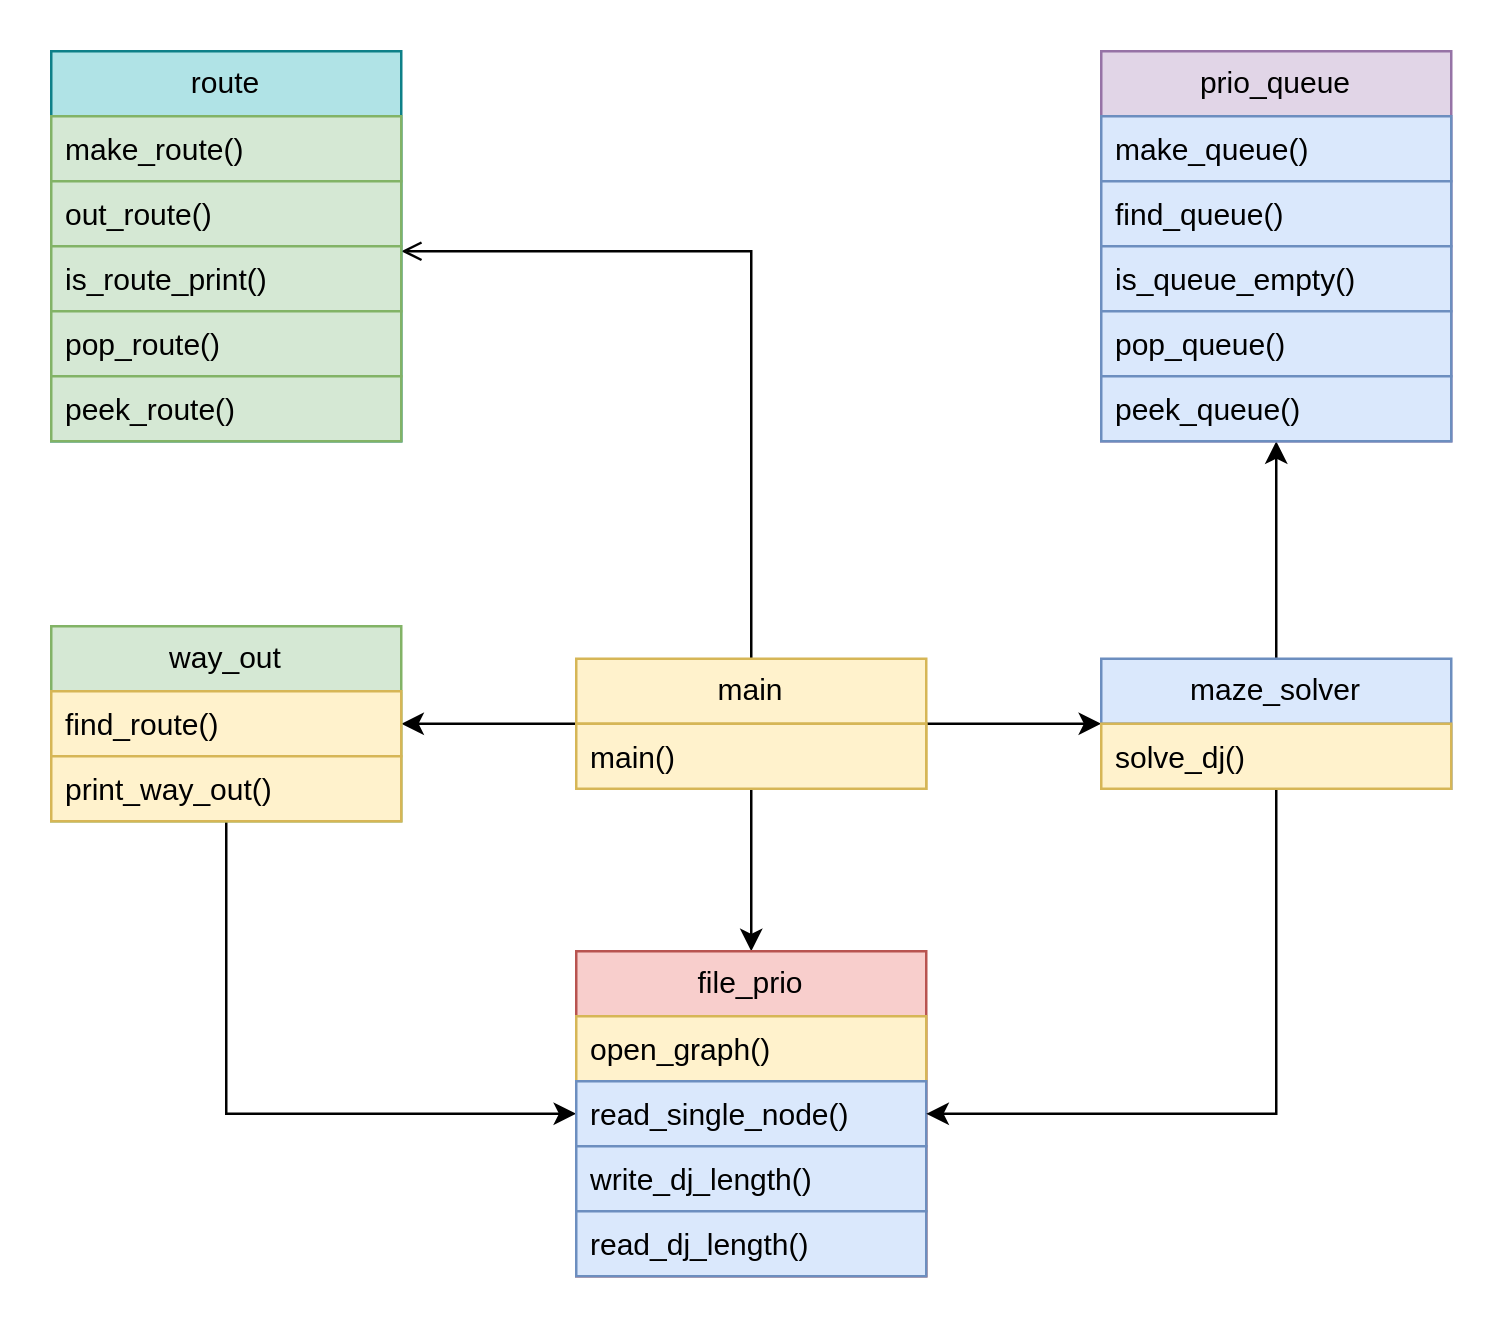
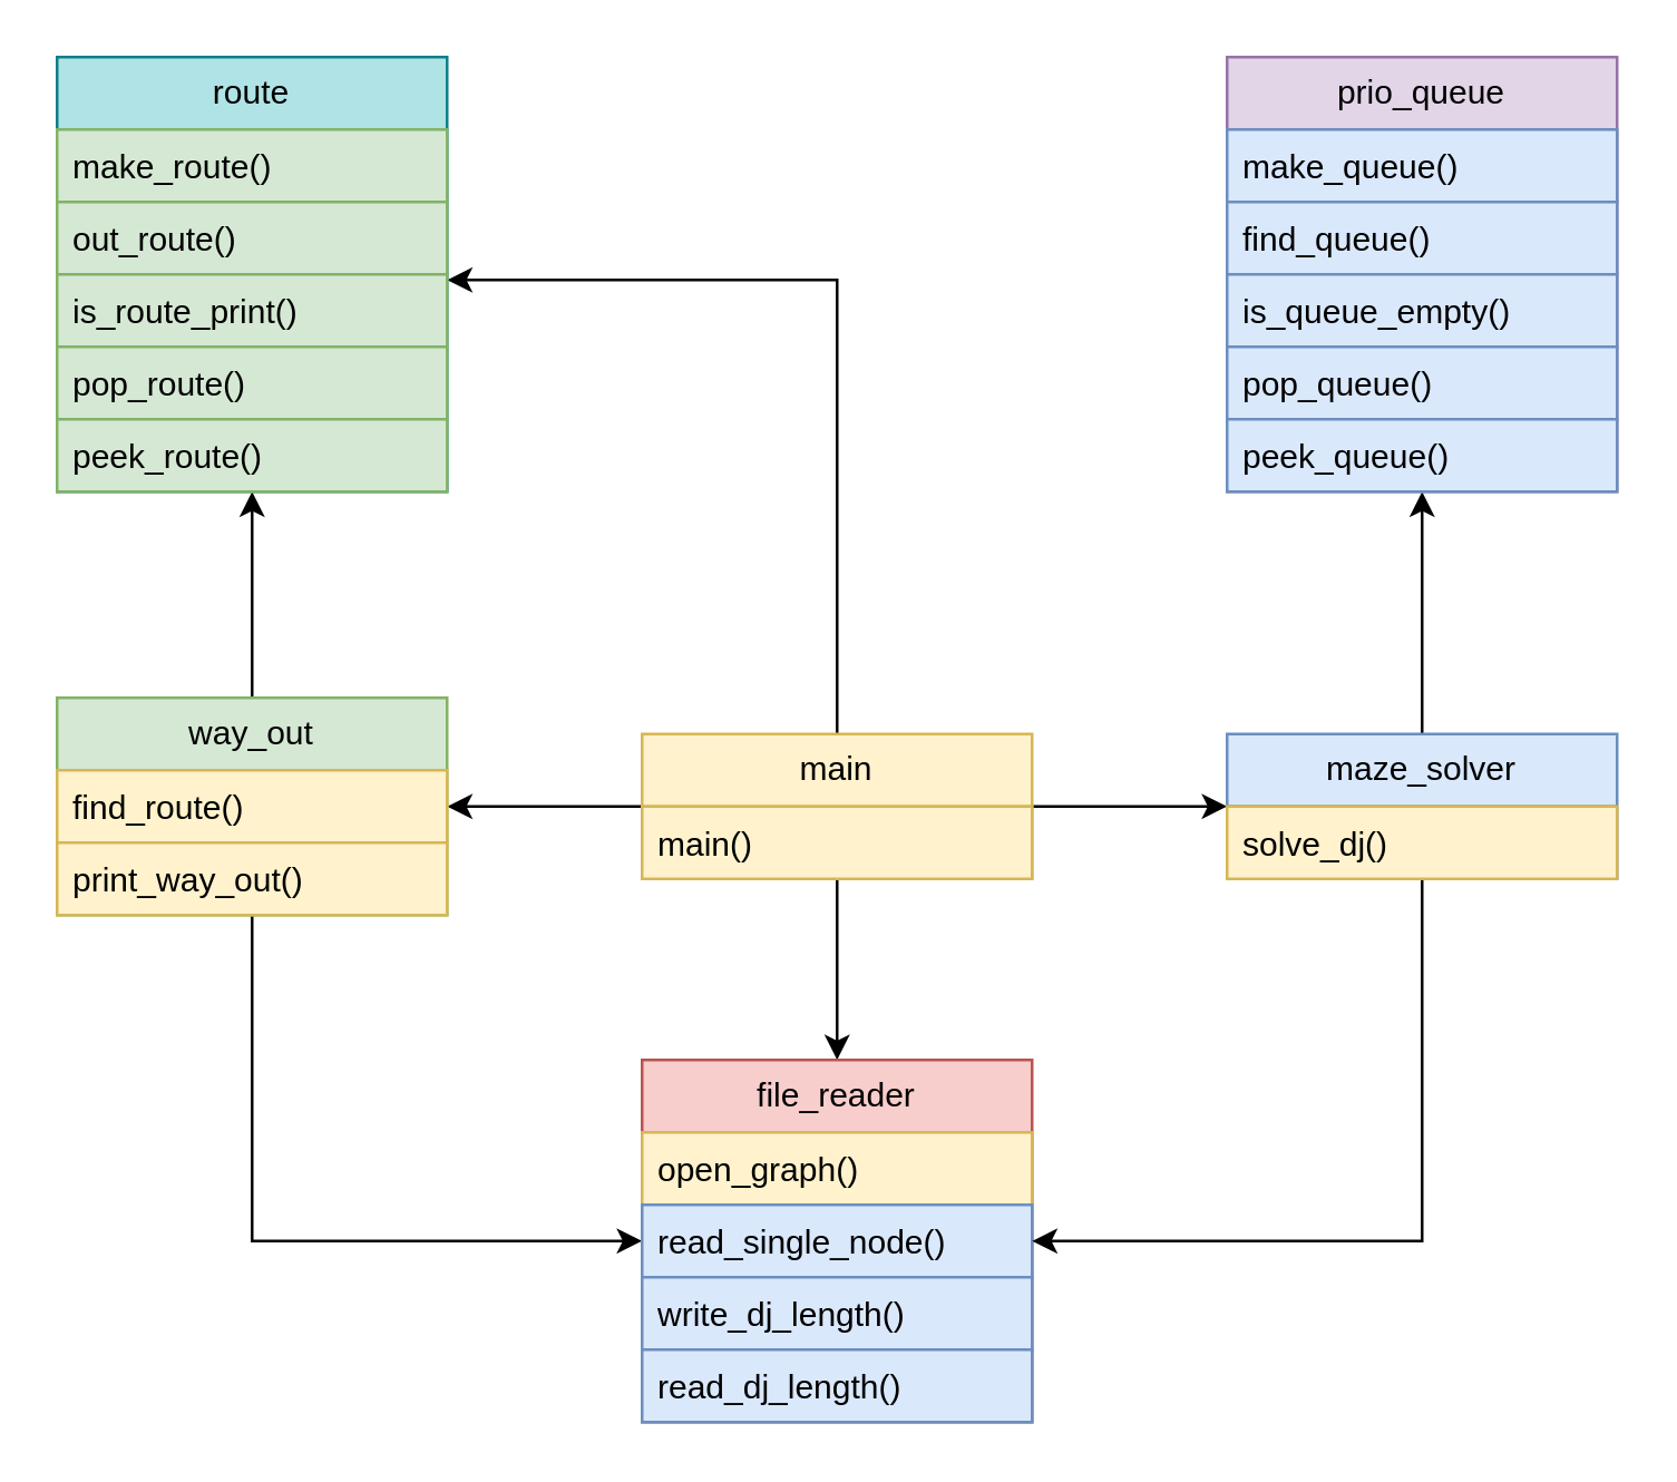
- <mxCell id="4" style="edgeStyle=orthogonalEdgeStyle;rounded=0;orthogonalLoop=1;jettySize=auto;html=1;endArrow=open;" parent="1" source="6" target="16" edge="1"><mxGeometry relative="1" as="geometry"><Array as="points"><mxPoint x="300" y="100" /></Array></mxGeometry></mxCell>
+ <mxCell id="4" style="edgeStyle=orthogonalEdgeStyle;rounded=0;orthogonalLoop=1;jettySize=auto;html=1;" parent="1" source="6" target="16" edge="1"><mxGeometry relative="1" as="geometry"><Array as="points"><mxPoint x="300" y="100" /></Array></mxGeometry></mxCell>
+ <mxCell id="8" style="edgeStyle=orthogonalEdgeStyle;rounded=0;orthogonalLoop=1;jettySize=auto;html=1;" parent="1" source="10" target="13" edge="1"><mxGeometry relative="1" as="geometry" /></mxCell>
- <mxCell id="19" value="file_prio" style="swimlane;fontStyle=0;childLayout=stackLayout;horizontal=1;startSize=26;fillColor=#f8cecc;horizontalStack=0;resizeParent=1;resizeParentMax=0;resizeLast=0;collapsible=1;marginBottom=0;whiteSpace=wrap;html=1;strokeColor=#b85450;" parent="1" vertex="1"><mxGeometry x="230" y="380" width="140" height="130" as="geometry" /></mxCell>
+ <mxCell id="19" value="file_reader" style="swimlane;fontStyle=0;childLayout=stackLayout;horizontal=1;startSize=26;fillColor=#f8cecc;horizontalStack=0;resizeParent=1;resizeParentMax=0;resizeLast=0;collapsible=1;marginBottom=0;whiteSpace=wrap;html=1;strokeColor=#b85450;" parent="1" vertex="1"><mxGeometry x="230" y="380" width="140" height="130" as="geometry" /></mxCell>
